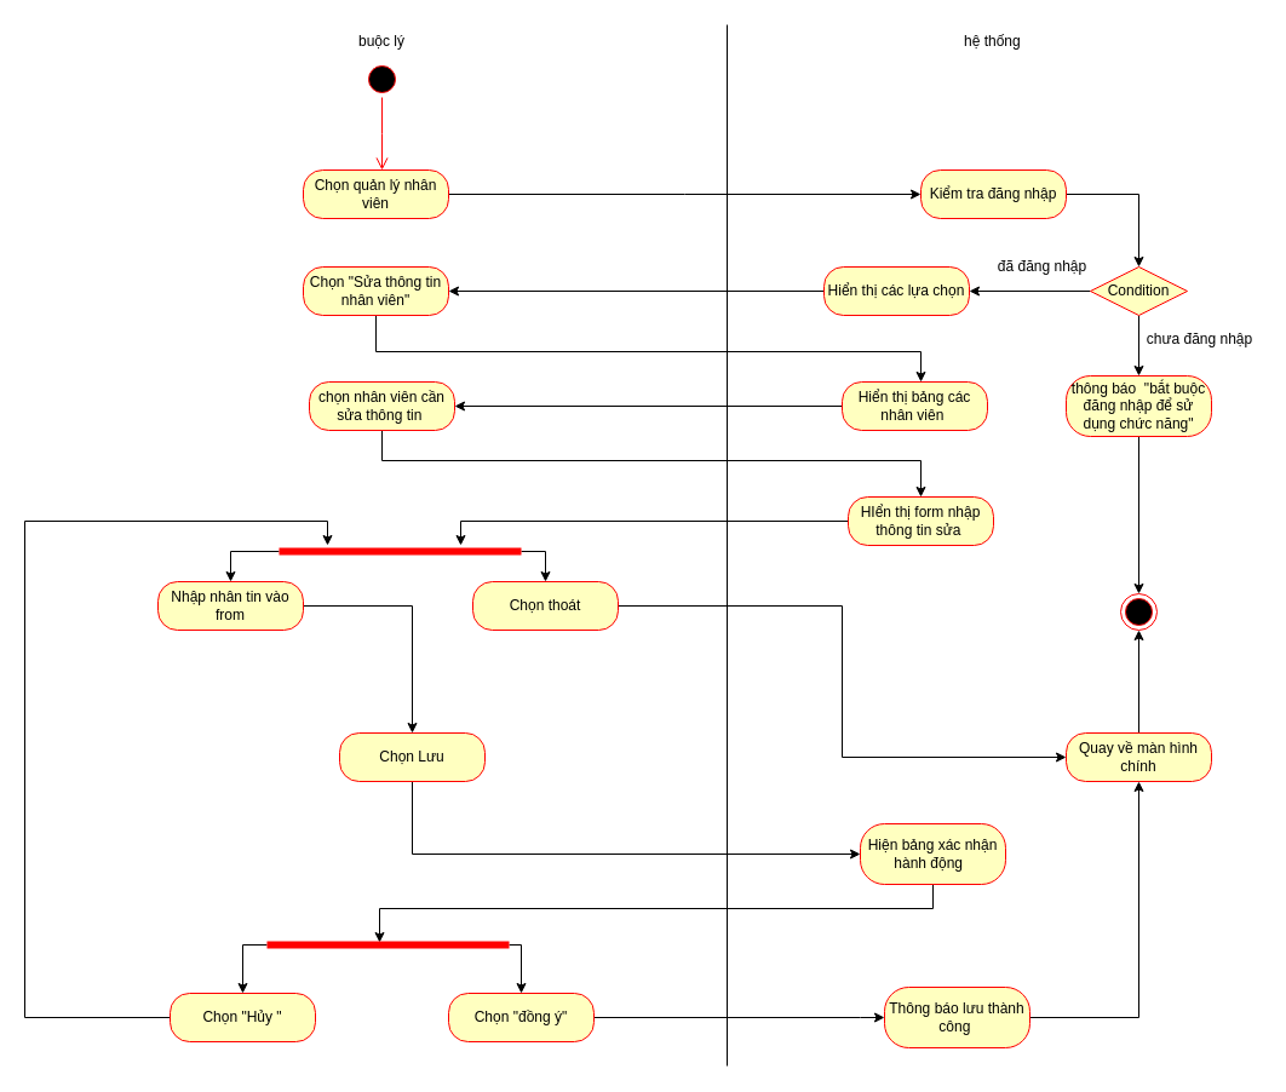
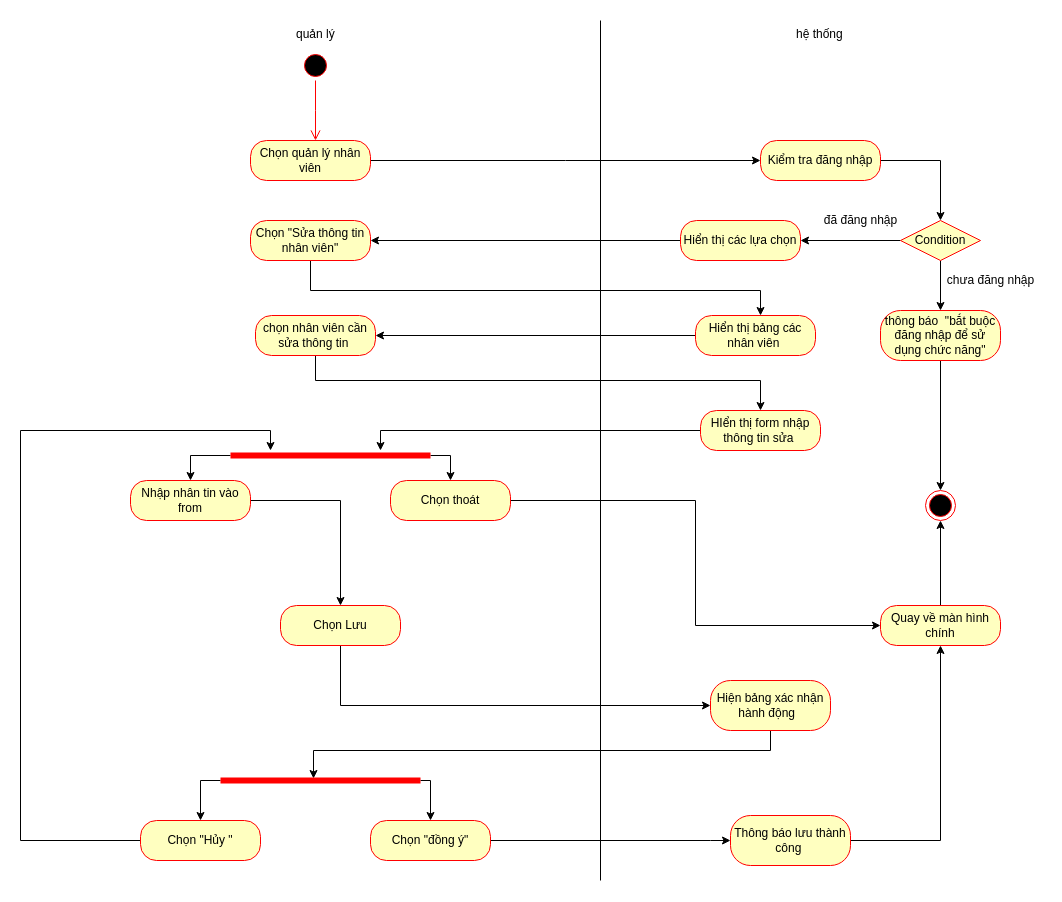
- <mxCell id="2" value="buộc lý" style="text;strokeColor=none;fillColor=none;align=left;verticalAlign=top;spacingLeft=4;spacingRight=4;overflow=hidden;rotatable=0;points=[[0,0.5],[1,0.5]];portConstraint=eastwest;" parent="1" vertex="1"><mxGeometry x="290" y="20" width="100" height="26" as="geometry" /></mxCell>
+ <mxCell id="2" value="quản lý" style="text;strokeColor=none;fillColor=none;align=left;verticalAlign=top;spacingLeft=4;spacingRight=4;overflow=hidden;rotatable=0;points=[[0,0.5],[1,0.5]];portConstraint=eastwest;" parent="1" vertex="1"><mxGeometry x="290" y="20" width="100" height="26" as="geometry" /></mxCell>
